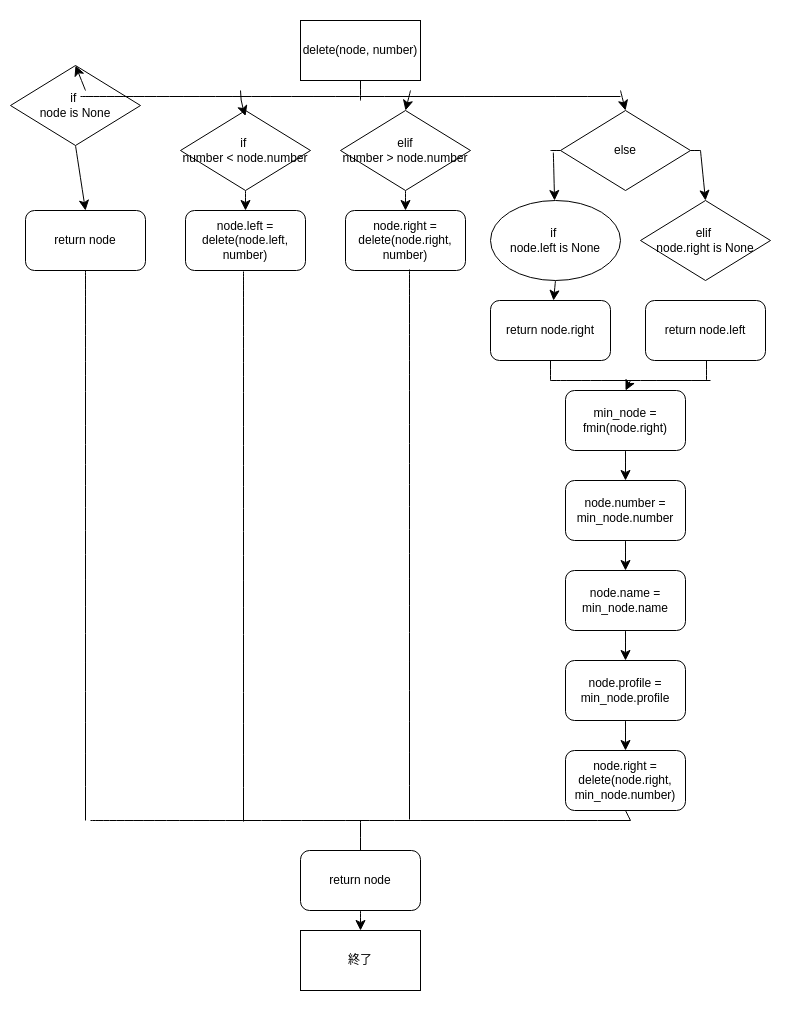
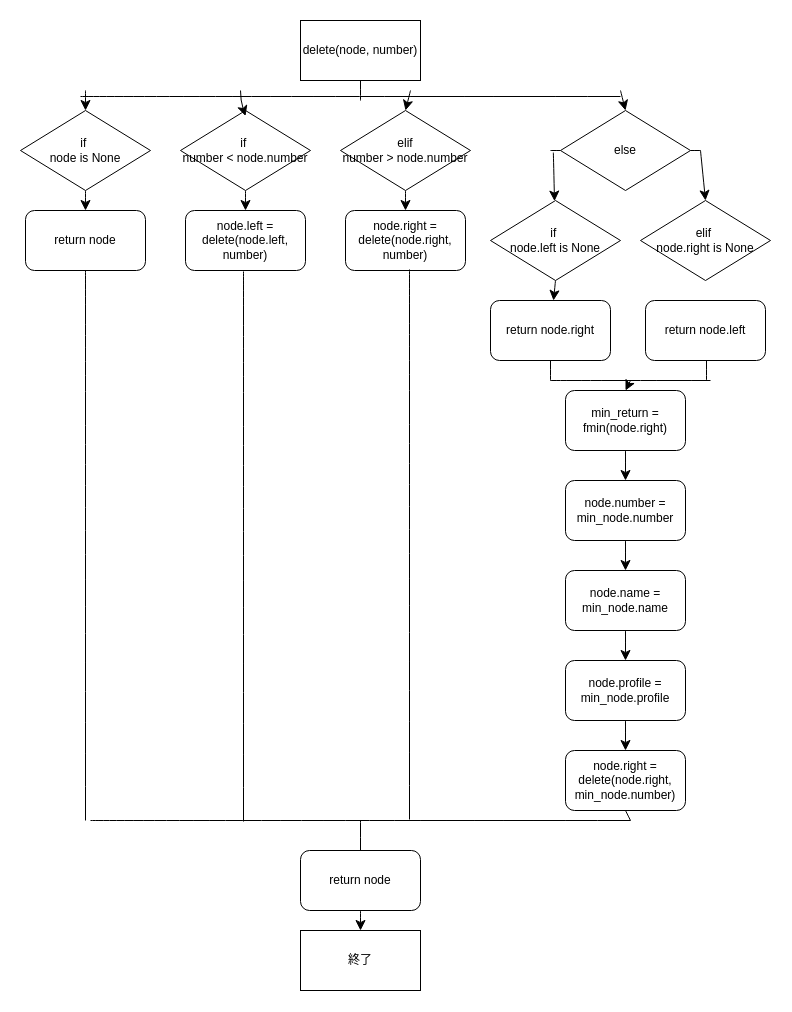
- <mxCell id="4" value="if&amp;nbsp;&lt;div&gt;node is None&lt;/div&gt;" style="rhombus;whiteSpace=wrap;html=1;" vertex="1" parent="1"><mxGeometry x="10" y="65" width="130" height="80" as="geometry" /></mxCell>
+ <mxCell id="4" value="if&amp;nbsp;&lt;div&gt;node is None&lt;/div&gt;" style="rhombus;whiteSpace=wrap;html=1;" vertex="1" parent="1"><mxGeometry x="20" y="110" width="130" height="80" as="geometry" /></mxCell>
- <mxCell id="14" value="if&amp;nbsp;&lt;div&gt;node.left is None&lt;/div&gt;" style="ellipse;whiteSpace=wrap;html=1;" vertex="1" parent="1"><mxGeometry x="490" y="200" width="130" height="80" as="geometry" /></mxCell>
+ <mxCell id="14" value="if&amp;nbsp;&lt;div&gt;node.left is None&lt;/div&gt;" style="rhombus;whiteSpace=wrap;html=1;" vertex="1" parent="1"><mxGeometry x="490" y="200" width="130" height="80" as="geometry" /></mxCell>
- <mxCell id="36" value="min_node = fmin(node.right)" style="rounded=1;whiteSpace=wrap;html=1;" vertex="1" parent="1"><mxGeometry x="565" y="390" width="120" height="60" as="geometry" /></mxCell>
+ <mxCell id="36" value="min_return = fmin(node.right)" style="rounded=1;whiteSpace=wrap;html=1;" vertex="1" parent="1"><mxGeometry x="565" y="390" width="120" height="60" as="geometry" /></mxCell>
